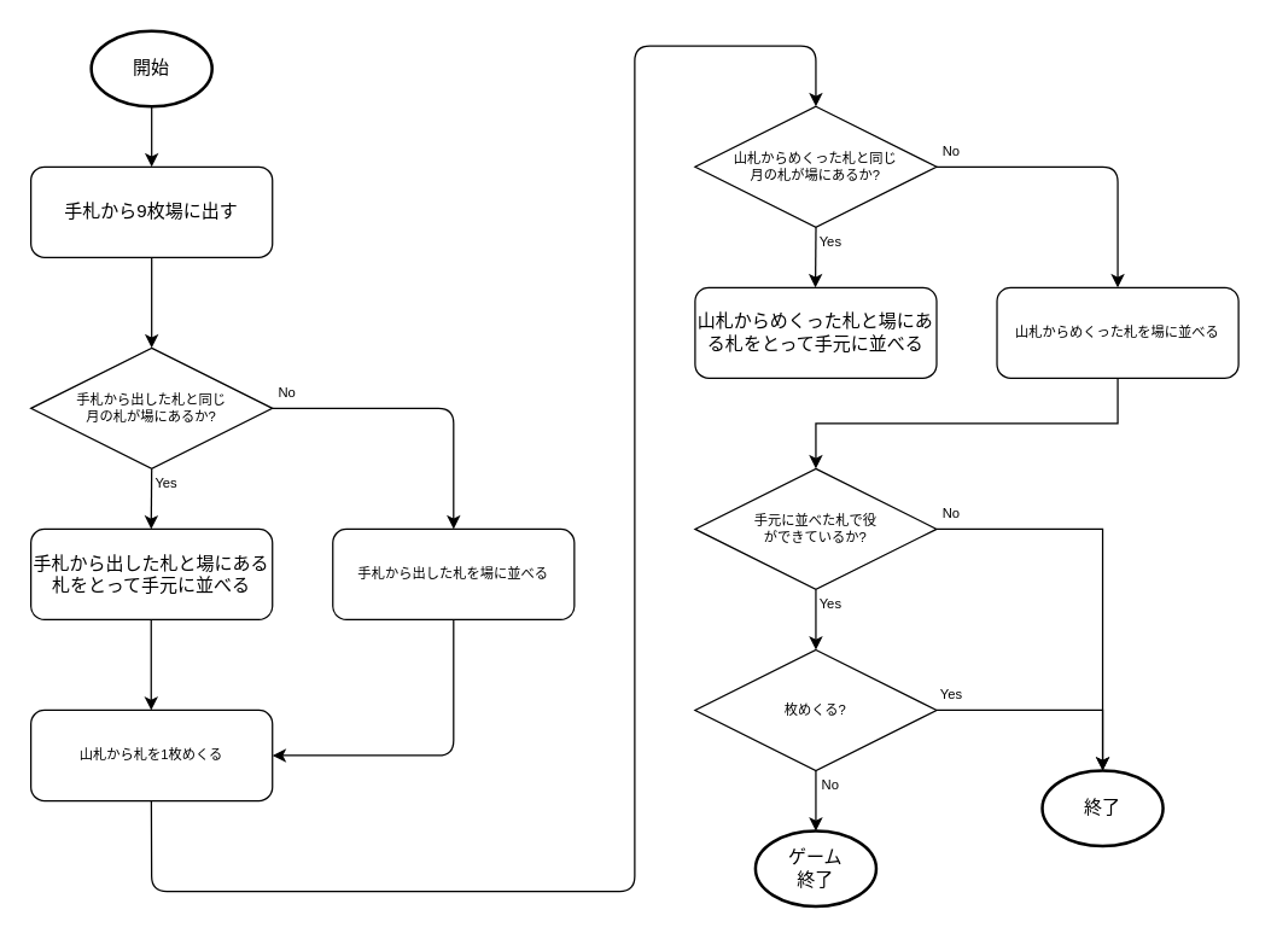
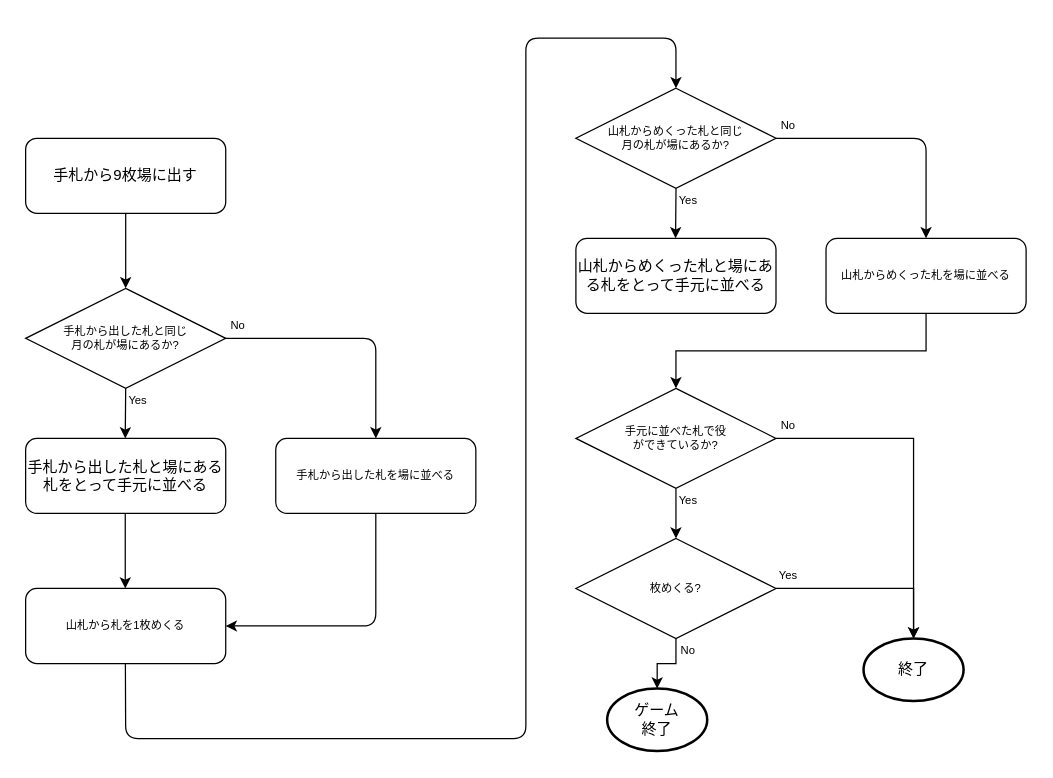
- <mxCell id="2" value="開始" style="strokeWidth=2;html=1;shape=mxgraph.flowchart.start_1;whiteSpace=wrap;" vertex="1" parent="1"><mxGeometry x="60" y="20" width="80" height="50" as="geometry" /></mxCell>
- <mxCell id="9" value="" style="endArrow=classic;html=1;fontSize=9;exitX=0.5;exitY=1;exitDx=0;exitDy=0;exitPerimeter=0;" edge="1" parent="1" source="2" target="3"><mxGeometry width="50" height="50" relative="1" as="geometry"><mxPoint x="270" y="310" as="sourcePoint" /><mxPoint x="320" y="190" as="targetPoint" /></mxGeometry></mxCell>
- <mxCell id="34" value="ゲーム&lt;br&gt;終了" style="strokeWidth=2;html=1;shape=mxgraph.flowchart.start_1;whiteSpace=wrap;" vertex="1" parent="1"><mxGeometry x="500" y="550" width="80" height="50" as="geometry" /></mxCell>
+ <mxCell id="34" value="ゲーム&lt;br&gt;終了" style="strokeWidth=2;html=1;shape=mxgraph.flowchart.start_1;whiteSpace=wrap;" vertex="1" parent="1"><mxGeometry x="485" y="550" width="80" height="50" as="geometry" /></mxCell>
